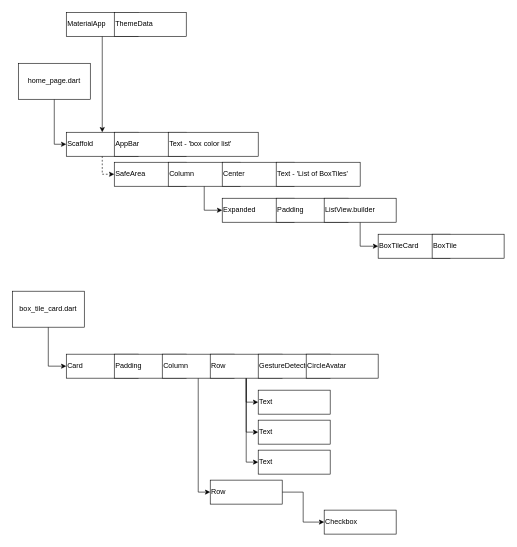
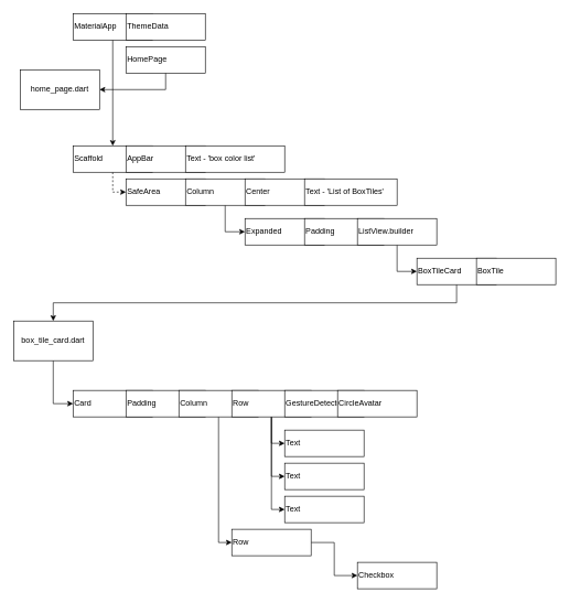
+ <mxCell id="23" value="HomePage" style="rounded=0;whiteSpace=wrap;html=1;align=left;" vertex="1" parent="1"><mxGeometry x="190" y="70" width="120" height="40" as="geometry" /></mxCell>
+ <mxCell id="22" style="edgeStyle=orthogonalEdgeStyle;rounded=0;orthogonalLoop=1;jettySize=auto;html=1;entryX=1;entryY=0.5;entryDx=0;entryDy=0;exitX=0.5;exitY=1;exitDx=0;exitDy=0;" edge="1" parent="1" source="23" target="5"><mxGeometry relative="1" as="geometry" /></mxCell>
- <mxCell id="4" style="edgeStyle=orthogonalEdgeStyle;rounded=0;orthogonalLoop=1;jettySize=auto;html=1;entryX=0;entryY=0.5;entryDx=0;entryDy=0;" edge="1" parent="1" source="5" target="3"><mxGeometry relative="1" as="geometry" /></mxCell>
+ <mxCell id="17" style="edgeStyle=orthogonalEdgeStyle;rounded=0;orthogonalLoop=1;jettySize=auto;html=1;exitX=0.5;exitY=1;exitDx=0;exitDy=0;" edge="1" parent="1" source="18" target="25"><mxGeometry relative="1" as="geometry"><mxPoint x="500" y="480" as="sourcePoint" /></mxGeometry></mxCell>
